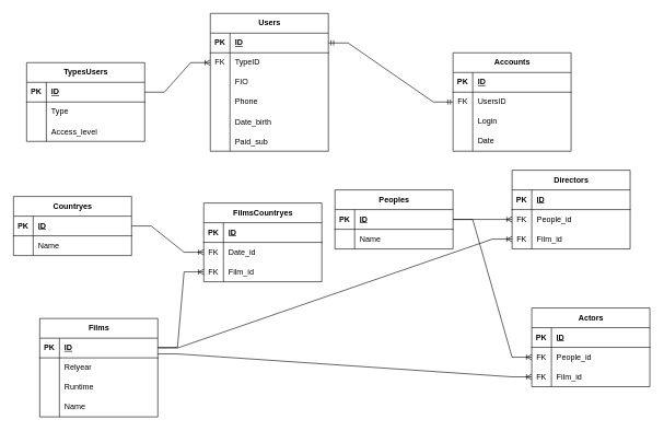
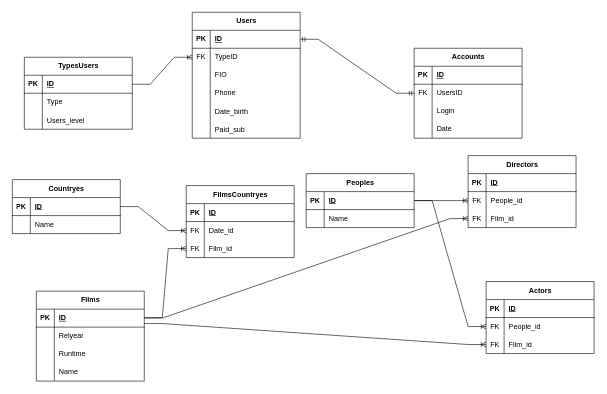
- <mxCell id="30" value="Access_level" style="shape=partialRectangle;connectable=0;fillColor=none;top=0;left=0;bottom=0;right=0;align=left;spacingLeft=6;overflow=hidden;" parent="28" vertex="1"><mxGeometry x="30" width="150" height="30" as="geometry"><mxRectangle width="150" height="30" as="alternateBounds" /></mxGeometry></mxCell>
+ <mxCell id="30" value="Users_level" style="shape=partialRectangle;connectable=0;fillColor=none;top=0;left=0;bottom=0;right=0;align=left;spacingLeft=6;overflow=hidden;" parent="28" vertex="1"><mxGeometry x="30" width="150" height="30" as="geometry"><mxRectangle width="150" height="30" as="alternateBounds" /></mxGeometry></mxCell>
